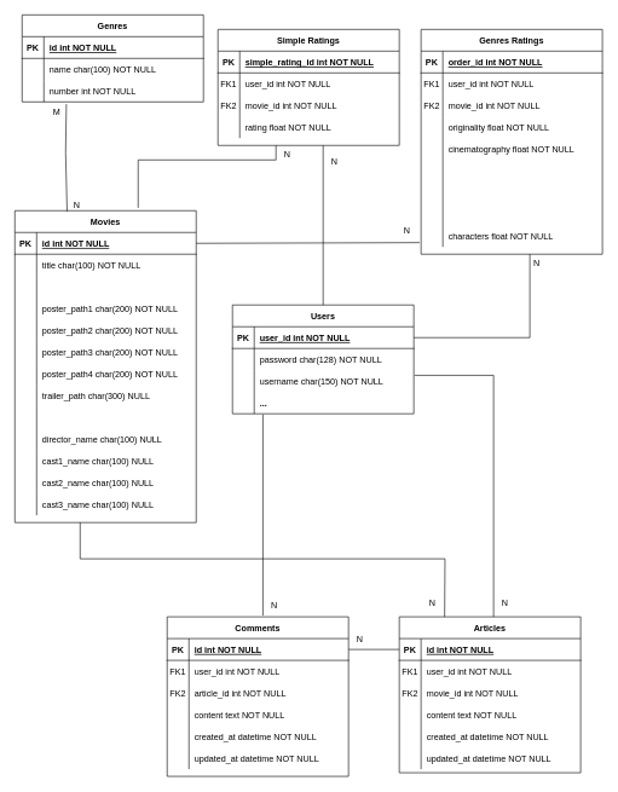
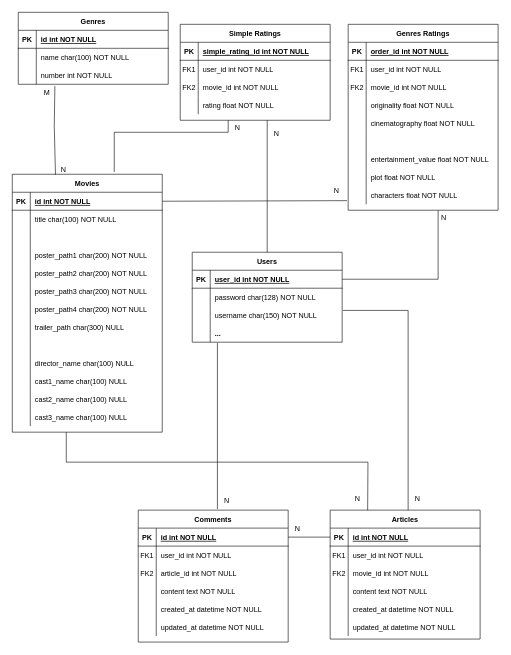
+ <mxCell id="121" value="entertainment_value float NOT NULL" style="shape=partialRectangle;overflow=hidden;connectable=0;fillColor=none;top=0;left=0;bottom=0;right=0;align=left;spacingLeft=6;" vertex="1" parent="119"><mxGeometry x="30" width="220" height="30" as="geometry" /></mxCell>
+ <mxCell id="124" value="plot float NOT NULL" style="shape=partialRectangle;overflow=hidden;connectable=0;fillColor=none;top=0;left=0;bottom=0;right=0;align=left;spacingLeft=6;" vertex="1" parent="122"><mxGeometry x="30" width="220" height="30" as="geometry" /></mxCell>
